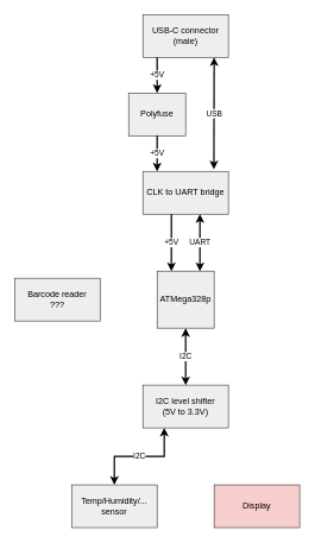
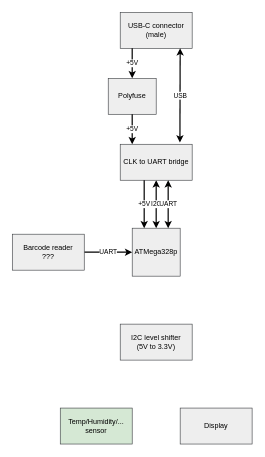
+ <mxCell id="13" value="UART" style="edgeStyle=orthogonalEdgeStyle;rounded=0;orthogonalLoop=1;jettySize=auto;html=1;startArrow=none;startFill=0;endArrow=classic;endFill=1;strokeWidth=2;" parent="1" source="14" target="3" edge="1"><mxGeometry relative="1" as="geometry" /></mxCell>
- <mxCell id="2" value="I2C" style="edgeStyle=orthogonalEdgeStyle;rounded=0;orthogonalLoop=1;jettySize=auto;html=1;startArrow=classic;startFill=1;endArrow=classic;endFill=1;strokeWidth=2;" edge="1" parent="1" source="3" target="17"><mxGeometry relative="1" as="geometry" /></mxCell>
+ <mxCell id="2" value="I2C" style="edgeStyle=orthogonalEdgeStyle;rounded=0;orthogonalLoop=1;jettySize=auto;html=1;startArrow=classic;startFill=1;endArrow=classic;endFill=1;strokeWidth=2;" edge="1" parent="1" source="3" target="5"><mxGeometry relative="1" as="geometry" /></mxCell>
- <mxCell id="16" value="I2C" style="edgeStyle=orthogonalEdgeStyle;rounded=0;orthogonalLoop=1;jettySize=auto;html=1;exitX=0.25;exitY=1;exitDx=0;exitDy=0;entryX=0.5;entryY=0;entryDx=0;entryDy=0;startArrow=classic;startFill=1;endArrow=classic;endFill=1;strokeWidth=2;" edge="1" parent="1" source="17" target="12"><mxGeometry relative="1" as="geometry" /></mxCell>
- <mxCell id="12" value="Temp/Humidity/... sensor" style="rounded=0;whiteSpace=wrap;html=1;fillColor=#eeeeee;strokeColor=#36393d;" parent="1" vertex="1"><mxGeometry x="100" y="680" width="120" height="60" as="geometry" /></mxCell>
+ <mxCell id="12" value="Temp/Humidity/... sensor" style="rounded=0;whiteSpace=wrap;html=1;fillColor=#d5e8d4;strokeColor=#36393d;" parent="1" vertex="1"><mxGeometry x="100" y="680" width="120" height="60" as="geometry" /></mxCell>
- <mxCell id="15" value="Display" style="rounded=0;whiteSpace=wrap;html=1;fillColor=#f8cecc;strokeColor=#36393d;" parent="1" vertex="1"><mxGeometry x="300" y="680" width="120" height="60" as="geometry" /></mxCell>
+ <mxCell id="15" value="Display" style="rounded=0;whiteSpace=wrap;html=1;fillColor=#eeeeee;strokeColor=#36393d;" parent="1" vertex="1"><mxGeometry x="300" y="680" width="120" height="60" as="geometry" /></mxCell>
